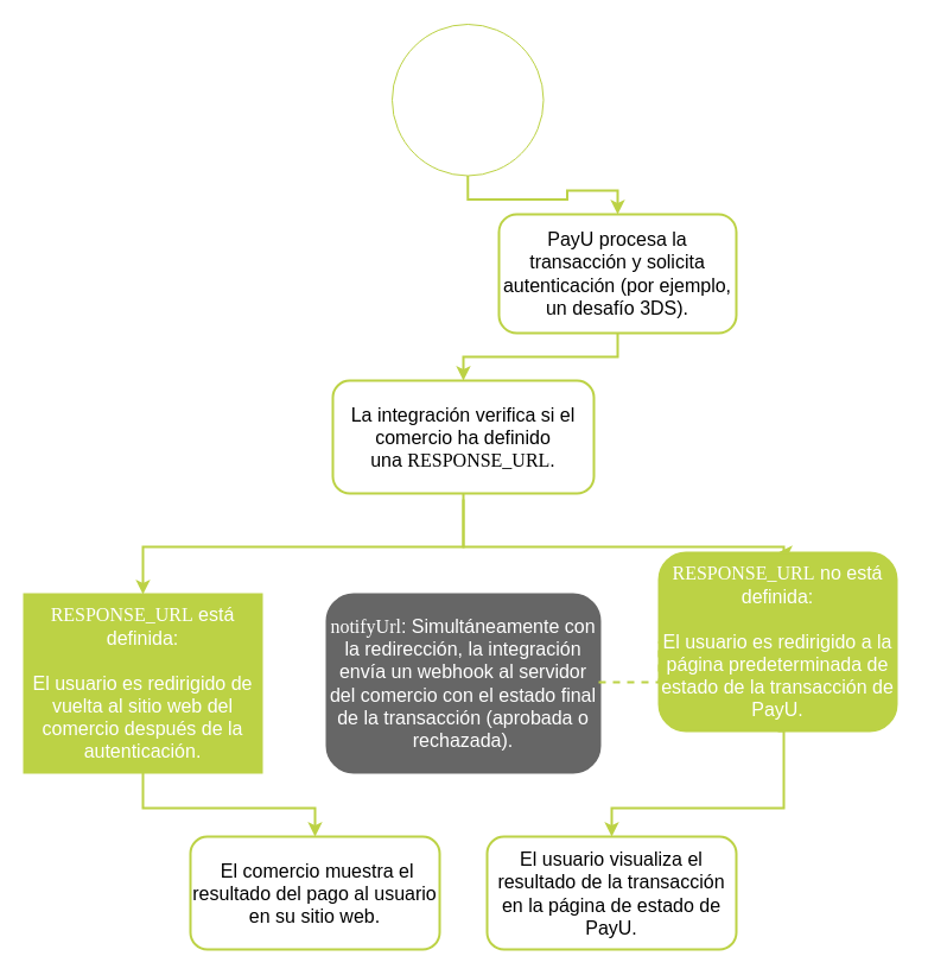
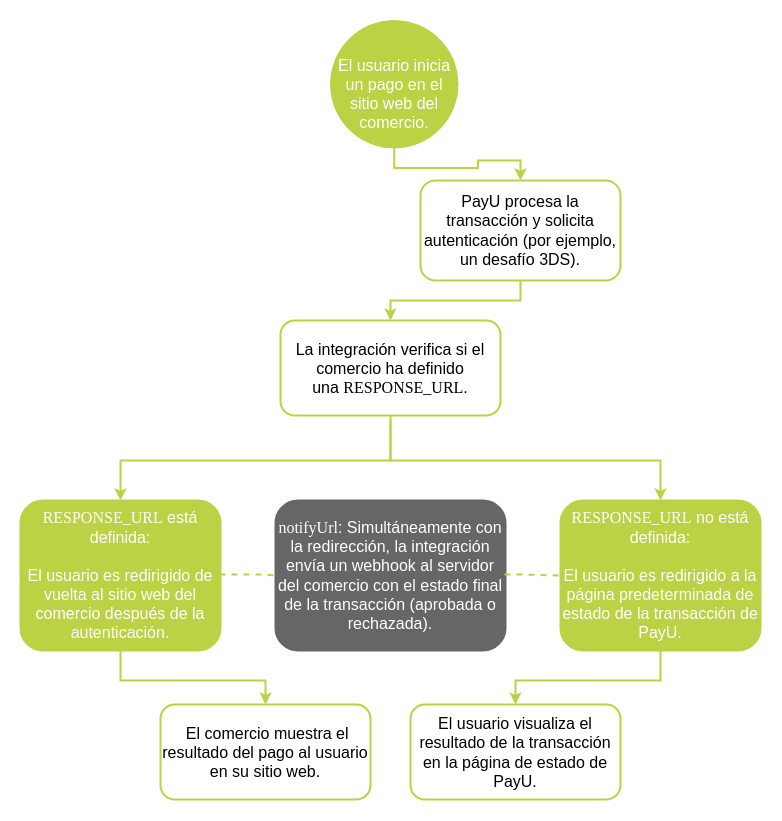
- <mxCell id="7" value="&lt;div&gt;&lt;font style=&quot;font-size: 16px;&quot; color=&quot;#ffffff&quot;&gt;&lt;br&gt;&lt;/font&gt;&lt;/div&gt;&lt;font style=&quot;font-size: 16px;&quot; color=&quot;#ffffff&quot;&gt;El usuario inicia un pago en el sitio web del comercio.&lt;/font&gt;" style="ellipse;whiteSpace=wrap;html=1;aspect=fixed;strokeColor=#BCD245;fillColor=#ffffff;" parent="1" vertex="1"><mxGeometry x="330" y="20" width="127.5" height="127.5" as="geometry" /></mxCell>
+ <mxCell id="7" value="&lt;div&gt;&lt;font style=&quot;font-size: 16px;&quot; color=&quot;#ffffff&quot;&gt;&lt;br&gt;&lt;/font&gt;&lt;/div&gt;&lt;font style=&quot;font-size: 16px;&quot; color=&quot;#ffffff&quot;&gt;El usuario inicia un pago en el sitio web del comercio.&lt;/font&gt;" style="ellipse;whiteSpace=wrap;html=1;aspect=fixed;strokeColor=#BCD245;fillColor=#BCD245;" parent="1" vertex="1"><mxGeometry x="330" y="20" width="127.5" height="127.5" as="geometry" /></mxCell>
- <mxCell id="10" value="&lt;div&gt;&lt;font style=&quot;font-size: 16px;&quot; color=&quot;#ffffff&quot;&gt;&lt;font style=&quot;&quot; face=&quot;Lucida Console&quot;&gt;RESPONSE_URL&lt;/font&gt;&lt;font style=&quot;&quot; face=&quot;Arial, sans-serif&quot;&gt;&amp;nbsp;no está definida:&lt;/font&gt;&lt;/font&gt;&lt;div&gt;&lt;font style=&quot;font-size: 16px;&quot; color=&quot;#ffffff&quot;&gt;&lt;br style=&quot;font-family: Arial, sans-serif;&quot;&gt;El usuario es redirigido a la página predeterminada de estado de la transacción de PayU&lt;span style=&quot;font-family: Arial, sans-serif;&quot;&gt;.&lt;/span&gt;&lt;/font&gt;&lt;/div&gt;&lt;/div&gt;" style="rounded=1;whiteSpace=wrap;html=1;strokeColor=#BCD245;strokeWidth=2;fillColor=#BCD245;" parent="1" vertex="1"><mxGeometry x="555" y="465" width="200" height="150" as="geometry" /></mxCell>
+ <mxCell id="10" value="&lt;div&gt;&lt;font style=&quot;font-size: 16px;&quot; color=&quot;#ffffff&quot;&gt;&lt;font style=&quot;&quot; face=&quot;Lucida Console&quot;&gt;RESPONSE_URL&lt;/font&gt;&lt;font style=&quot;&quot; face=&quot;Arial, sans-serif&quot;&gt;&amp;nbsp;no está definida:&lt;/font&gt;&lt;/font&gt;&lt;div&gt;&lt;font style=&quot;font-size: 16px;&quot; color=&quot;#ffffff&quot;&gt;&lt;br style=&quot;font-family: Arial, sans-serif;&quot;&gt;El usuario es redirigido a la página predeterminada de estado de la transacción de PayU&lt;span style=&quot;font-family: Arial, sans-serif;&quot;&gt;.&lt;/span&gt;&lt;/font&gt;&lt;/div&gt;&lt;/div&gt;" style="rounded=1;whiteSpace=wrap;html=1;strokeColor=#BCD245;strokeWidth=2;fillColor=#BCD245;" parent="1" vertex="1"><mxGeometry x="560" y="500" width="200" height="150" as="geometry" /></mxCell>
+ <mxCell id="16" style="edgeStyle=orthogonalEdgeStyle;rounded=0;orthogonalLoop=1;jettySize=auto;html=1;entryX=0;entryY=0.5;entryDx=0;entryDy=0;strokeColor=#BCD245;endArrow=none;endFill=0;dashed=1;strokeWidth=2;exitX=1;exitY=0.5;exitDx=0;exitDy=0;startArrow=none;startFill=0;" parent="1" source="8" target="15" edge="1"><mxGeometry relative="1" as="geometry"><mxPoint x="250" y="728" as="sourcePoint" /><mxPoint x="550" y="641" as="targetPoint" /><Array as="points"><mxPoint x="260" y="574" /><mxPoint x="260" y="574" /></Array></mxGeometry></mxCell>
- <mxCell id="8" value="&lt;div&gt;&lt;font style=&quot;font-size: 16px;&quot; color=&quot;#ffffff&quot;&gt;&lt;font style=&quot;&quot; face=&quot;Lucida Console&quot;&gt;RESPONSE_URL&lt;/font&gt;&lt;font style=&quot;&quot; face=&quot;Arial, sans-serif&quot;&gt;&amp;nbsp;&lt;/font&gt;&lt;/font&gt;&lt;span style=&quot;background-color: transparent; color: light-dark(rgb(255, 255, 255), rgb(18, 18, 18)); font-family: Arial, sans-serif; font-size: 16px;&quot;&gt;está definida:&lt;/span&gt;&lt;/div&gt;&lt;div&gt;&lt;div&gt;&lt;font style=&quot;font-size: 16px;&quot; color=&quot;#ffffff&quot;&gt;&lt;br style=&quot;font-family: Arial, sans-serif;&quot;&gt;El usuario es redirigido de vuelta al sitio web del comercio después de la autenticación&lt;/font&gt;&lt;span style=&quot;font-family: Arial, sans-serif; color: light-dark(rgb(255, 255, 255), rgb(18, 18, 18)); font-size: 16px; background-color: transparent;&quot;&gt;.&lt;/span&gt;&lt;/div&gt;&lt;/div&gt;" style="whiteSpace=wrap;html=1;strokeColor=#BCD245;strokeWidth=2;fillColor=#BCD245;rounded=0;" parent="1" vertex="1"><mxGeometry x="20" y="500" width="200" height="150" as="geometry" /></mxCell>
+ <mxCell id="8" value="&lt;div&gt;&lt;font style=&quot;font-size: 16px;&quot; color=&quot;#ffffff&quot;&gt;&lt;font style=&quot;&quot; face=&quot;Lucida Console&quot;&gt;RESPONSE_URL&lt;/font&gt;&lt;font style=&quot;&quot; face=&quot;Arial, sans-serif&quot;&gt;&amp;nbsp;&lt;/font&gt;&lt;/font&gt;&lt;span style=&quot;background-color: transparent; color: light-dark(rgb(255, 255, 255), rgb(18, 18, 18)); font-family: Arial, sans-serif; font-size: 16px;&quot;&gt;está definida:&lt;/span&gt;&lt;/div&gt;&lt;div&gt;&lt;div&gt;&lt;font style=&quot;font-size: 16px;&quot; color=&quot;#ffffff&quot;&gt;&lt;br style=&quot;font-family: Arial, sans-serif;&quot;&gt;El usuario es redirigido de vuelta al sitio web del comercio después de la autenticación&lt;/font&gt;&lt;span style=&quot;font-family: Arial, sans-serif; color: light-dark(rgb(255, 255, 255), rgb(18, 18, 18)); font-size: 16px; background-color: transparent;&quot;&gt;.&lt;/span&gt;&lt;/div&gt;&lt;/div&gt;" style="rounded=1;whiteSpace=wrap;html=1;strokeColor=#BCD245;strokeWidth=2;fillColor=#BCD245;" parent="1" vertex="1"><mxGeometry x="20" y="500" width="200" height="150" as="geometry" /></mxCell>
